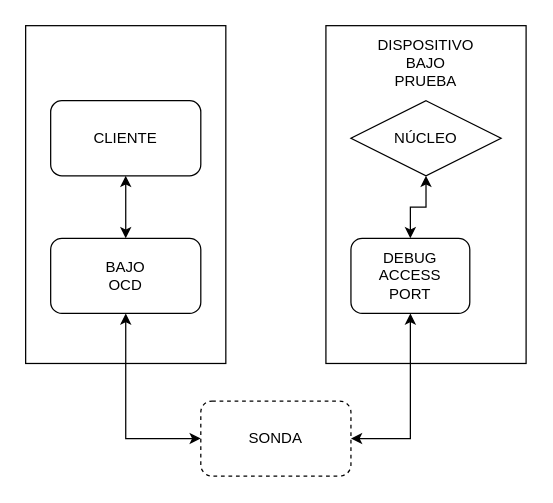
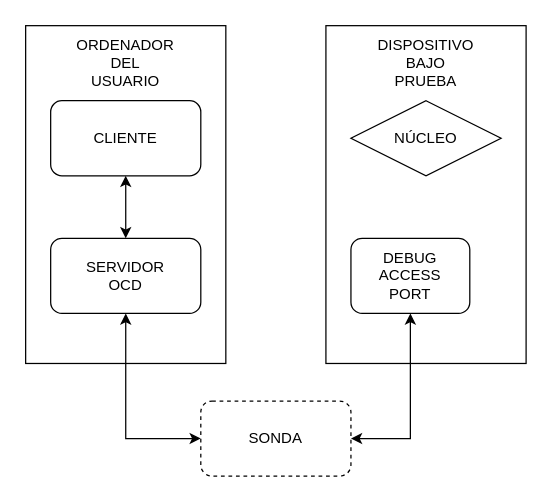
+ <mxCell id="13" value="&lt;div&gt;ORDENADOR&lt;/div&gt;&lt;div&gt;DEL&lt;/div&gt;&lt;div&gt;USUARIO&lt;br&gt;&lt;/div&gt;" style="text;html=1;strokeColor=none;fillColor=none;align=center;verticalAlign=middle;whiteSpace=wrap;rounded=0;" vertex="1" parent="1"><mxGeometry x="45" y="25" width="110" height="50" as="geometry" /></mxCell>
- <mxCell id="9" style="edgeStyle=orthogonalEdgeStyle;rounded=0;orthogonalLoop=1;jettySize=auto;html=1;exitX=0.5;exitY=0;exitDx=0;exitDy=0;entryX=0.5;entryY=1;entryDx=0;entryDy=0;startArrow=classic;startFill=1;" edge="1" parent="1" source="10" target="8"><mxGeometry relative="1" as="geometry" /></mxCell>
- <mxCell id="7" value="&lt;div&gt;BAJO&lt;/div&gt;&lt;div&gt;OCD&lt;br&gt;&lt;/div&gt;" style="rounded=1;whiteSpace=wrap;html=1;" vertex="1" parent="1"><mxGeometry x="40" y="190" width="120" height="60" as="geometry" /></mxCell>
+ <mxCell id="7" value="&lt;div&gt;SERVIDOR&lt;/div&gt;&lt;div&gt;OCD&lt;br&gt;&lt;/div&gt;" style="rounded=1;whiteSpace=wrap;html=1;" vertex="1" parent="1"><mxGeometry x="40" y="190" width="120" height="60" as="geometry" /></mxCell>
